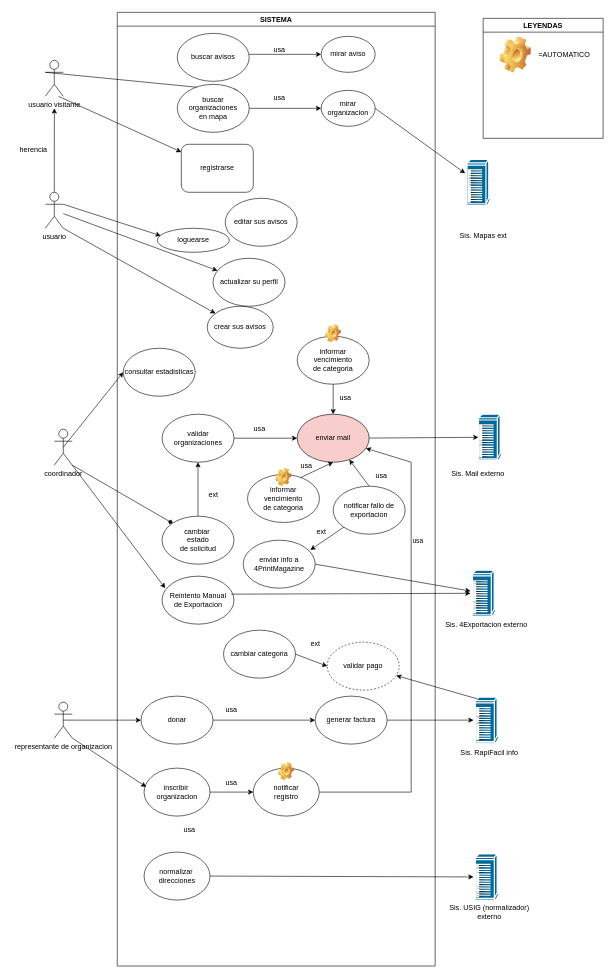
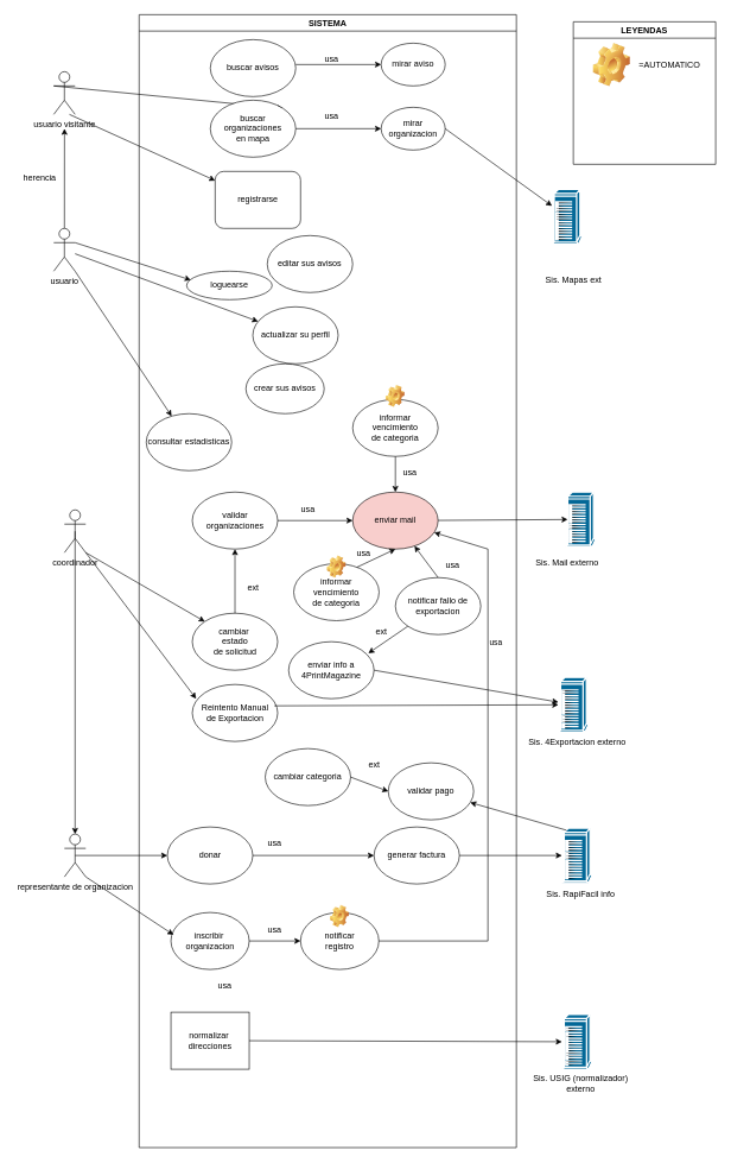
- <mxCell id="3" style="edgeStyle=none;rounded=0;orthogonalLoop=1;jettySize=auto;html=1;exitX=1;exitY=1;exitDx=0;exitDy=0;exitPerimeter=0;" parent="1" source="6" target="20" edge="1"><mxGeometry relative="1" as="geometry" /></mxCell>
+ <mxCell id="3" style="edgeStyle=none;rounded=0;orthogonalLoop=1;jettySize=auto;html=1;exitX=1;exitY=1;exitDx=0;exitDy=0;exitPerimeter=0;" parent="1" source="6" target="27" edge="1"><mxGeometry relative="1" as="geometry" /></mxCell>
- <mxCell id="8" style="edgeStyle=none;rounded=0;orthogonalLoop=1;jettySize=auto;html=1;exitX=0.5;exitY=0.5;exitDx=0;exitDy=0;exitPerimeter=0;entryX=1;entryY=0.5;entryDx=0;entryDy=0;" parent="1" source="9" target="27" edge="1"><mxGeometry relative="1" as="geometry" /></mxCell>
+ <mxCell id="8" style="edgeStyle=none;rounded=0;orthogonalLoop=1;jettySize=auto;html=1;exitX=0.5;exitY=0.5;exitDx=0;exitDy=0;exitPerimeter=0;" parent="1" source="9" target="7" edge="1"><mxGeometry relative="1" as="geometry" /></mxCell>
- <mxCell id="79" style="edgeStyle=none;rounded=0;orthogonalLoop=1;jettySize=auto;html=1;entryX=1;entryY=1;entryDx=0;entryDy=0;exitX=1;exitY=1;exitDx=0;exitDy=0;exitPerimeter=0;endArrow=diamond;" edge="1" parent="1" source="9" target="30"><mxGeometry relative="1" as="geometry"><mxPoint x="115" y="780" as="sourcePoint" /><mxPoint x="258" y="813" as="targetPoint" /></mxGeometry></mxCell>
+ <mxCell id="79" style="edgeStyle=none;rounded=0;orthogonalLoop=1;jettySize=auto;html=1;entryX=1;entryY=1;entryDx=0;entryDy=0;exitX=1;exitY=1;exitDx=0;exitDy=0;exitPerimeter=0;" edge="1" parent="1" source="9" target="30"><mxGeometry relative="1" as="geometry"><mxPoint x="115" y="780" as="sourcePoint" /><mxPoint x="258" y="813" as="targetPoint" /></mxGeometry></mxCell>
- <mxCell id="38" value="validar pago" style="ellipse;whiteSpace=wrap;html=1;direction=west;dashed=1;" vertex="1" parent="18"><mxGeometry x="350" y="1050" width="120" height="80" as="geometry" /></mxCell>
+ <mxCell id="38" value="validar pago" style="ellipse;whiteSpace=wrap;html=1;direction=west;" vertex="1" parent="18"><mxGeometry x="350" y="1050" width="120" height="80" as="geometry" /></mxCell>
- <mxCell id="45" value="normalizar&amp;nbsp;&lt;br&gt;direcciones" style="ellipse;whiteSpace=wrap;html=1;" vertex="1" parent="18"><mxGeometry x="44.65" y="1400" width="110" height="80" as="geometry" /></mxCell>
+ <mxCell id="45" value="normalizar&amp;nbsp;&lt;br&gt;direcciones" style="whiteSpace=wrap;html=1;rounded=0;" vertex="1" parent="18"><mxGeometry x="44.65" y="1400" width="110" height="80" as="geometry" /></mxCell>
